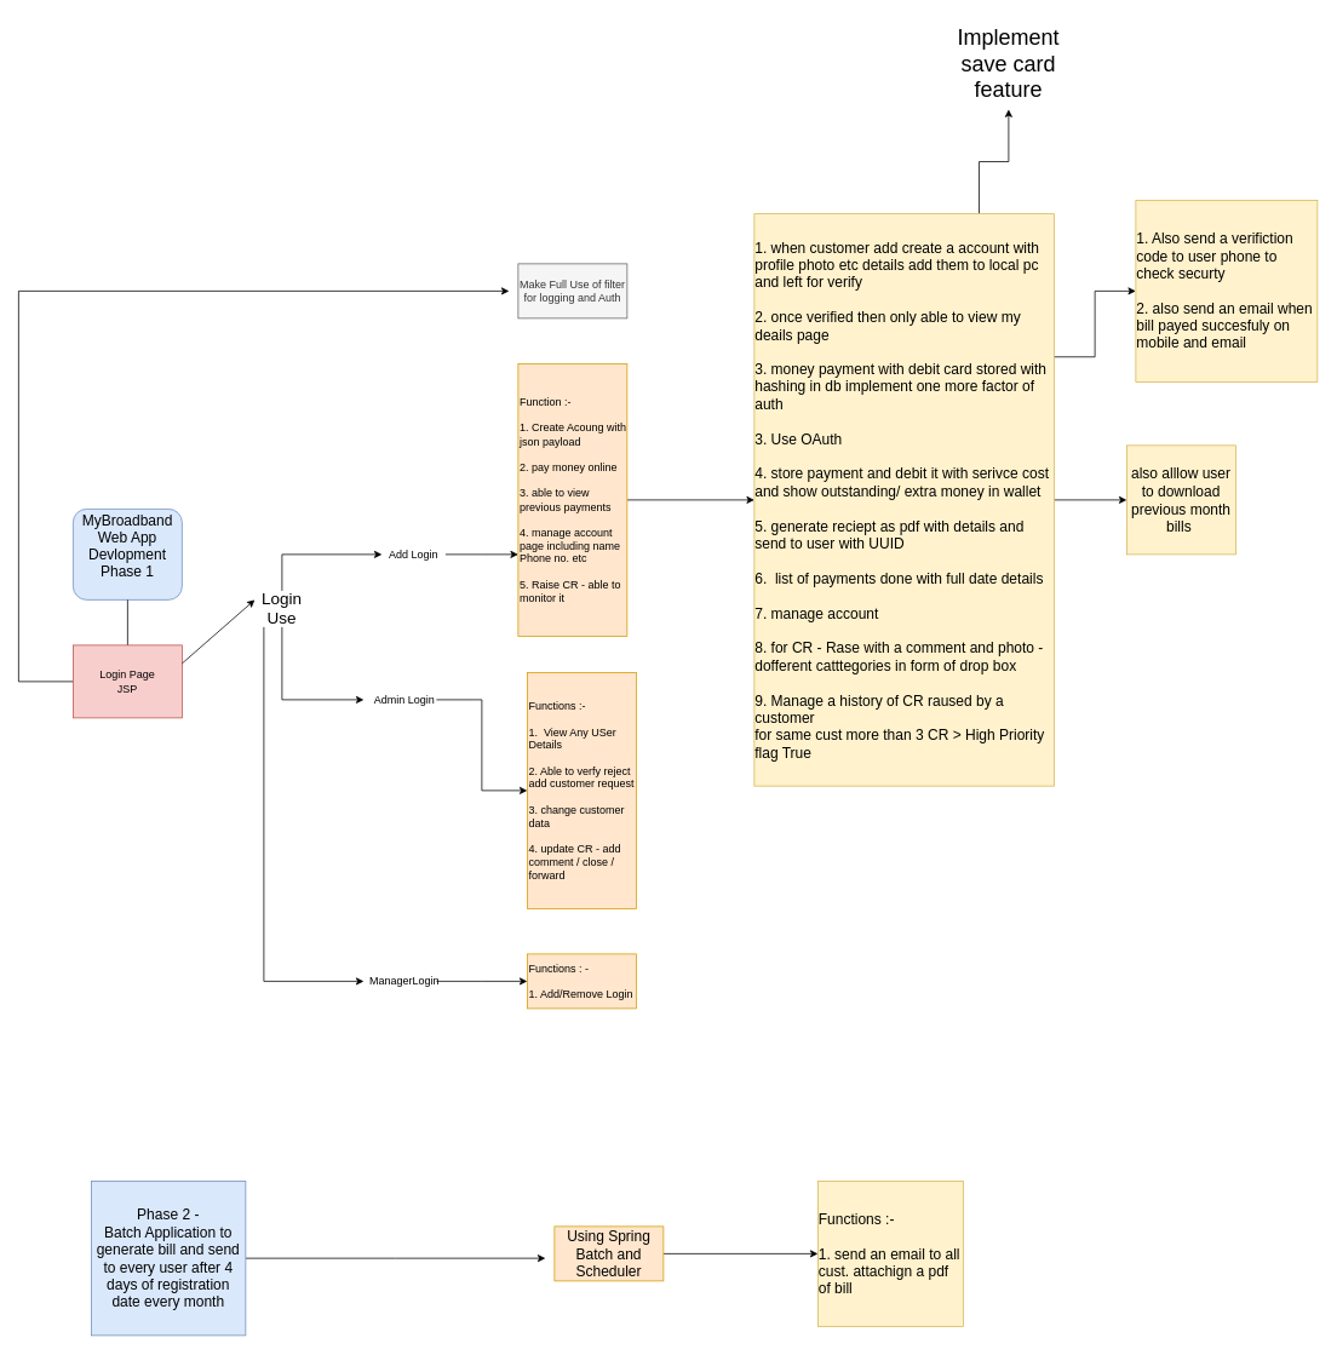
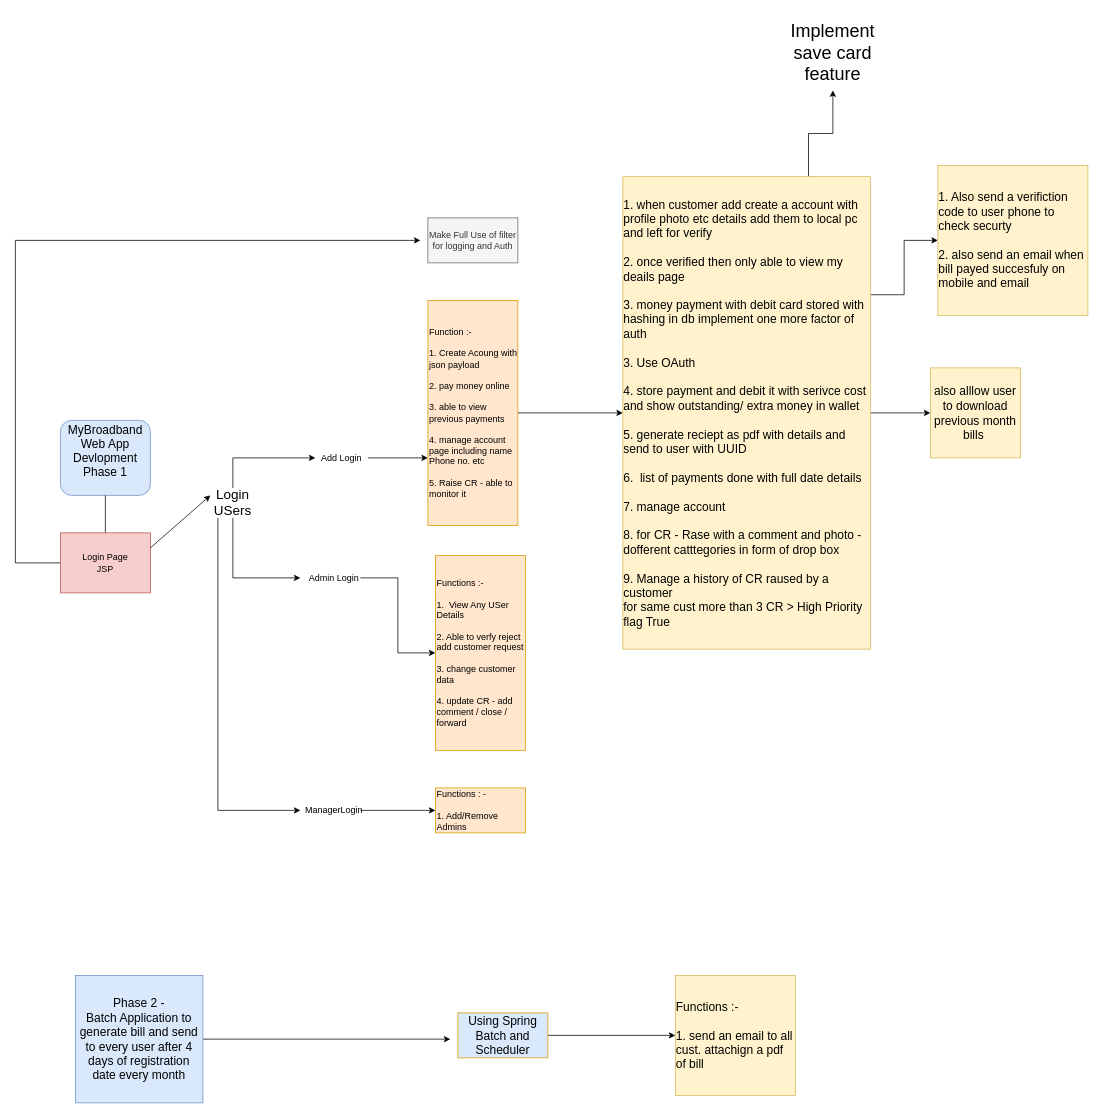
- <mxCell id="10" value="&lt;font style=&quot;font-size: 18px&quot;&gt;Login Use&lt;/font&gt;" style="text;html=1;strokeColor=none;fillColor=none;align=center;verticalAlign=middle;whiteSpace=wrap;rounded=0;" parent="1" vertex="1"><mxGeometry x="290" y="650" width="40" height="40" as="geometry" /></mxCell>
+ <mxCell id="10" value="&lt;font style=&quot;font-size: 18px&quot;&gt;Login USers&lt;/font&gt;" style="text;html=1;strokeColor=none;fillColor=none;align=center;verticalAlign=middle;whiteSpace=wrap;rounded=0;" parent="1" vertex="1"><mxGeometry x="290" y="650" width="40" height="40" as="geometry" /></mxCell>
- <mxCell id="20" value="Functions : -&lt;br&gt;&lt;br&gt;1. Add/Remove Login" style="rounded=0;whiteSpace=wrap;html=1;align=left;fillColor=#ffe6cc;strokeColor=#d79b00;" parent="1" vertex="1"><mxGeometry x="580" y="1050" width="120" height="60" as="geometry" /></mxCell>
+ <mxCell id="20" value="Functions : -&lt;br&gt;&lt;br&gt;1. Add/Remove Admins" style="rounded=0;whiteSpace=wrap;html=1;align=left;fillColor=#ffe6cc;strokeColor=#d79b00;" parent="1" vertex="1"><mxGeometry x="580" y="1050" width="120" height="60" as="geometry" /></mxCell>
- <mxCell id="29" value="&lt;font size=&quot;3&quot;&gt;Using Spring Batch and Scheduler&lt;br&gt;&lt;/font&gt;" style="rounded=0;whiteSpace=wrap;html=1;fillColor=#ffe6cc;strokeColor=#d79b00;" parent="1" vertex="1"><mxGeometry x="610" y="1350" width="120" height="60" as="geometry" /></mxCell>
+ <mxCell id="29" value="&lt;font size=&quot;3&quot;&gt;Using Spring Batch and Scheduler&lt;br&gt;&lt;/font&gt;" style="rounded=0;whiteSpace=wrap;html=1;fillColor=#dae8fc;strokeColor=#d79b00;" parent="1" vertex="1"><mxGeometry x="610" y="1350" width="120" height="60" as="geometry" /></mxCell>
